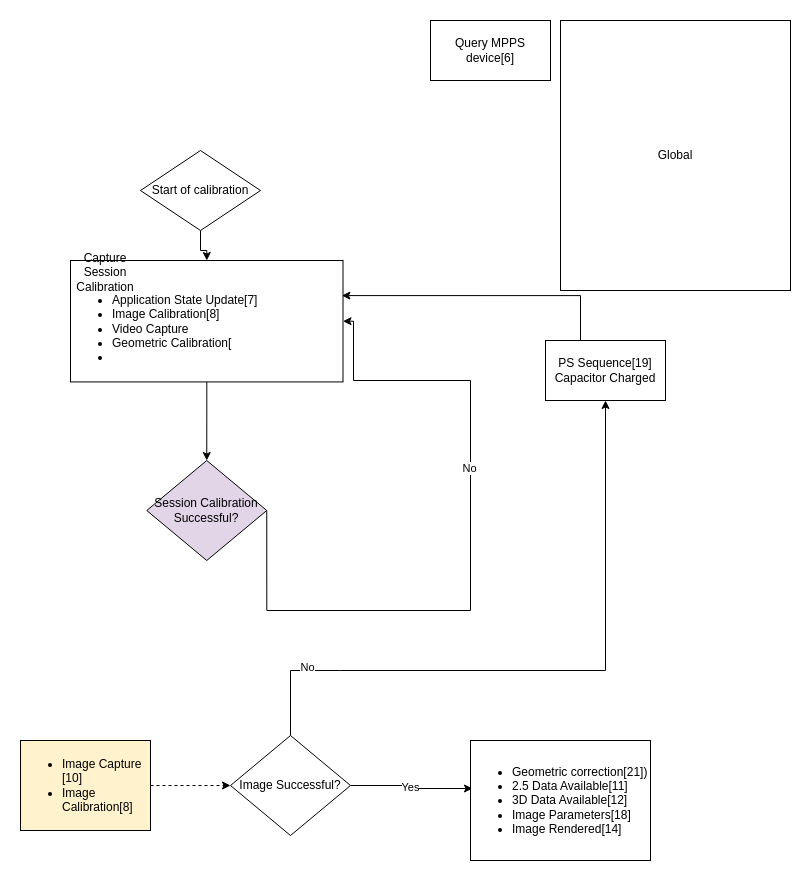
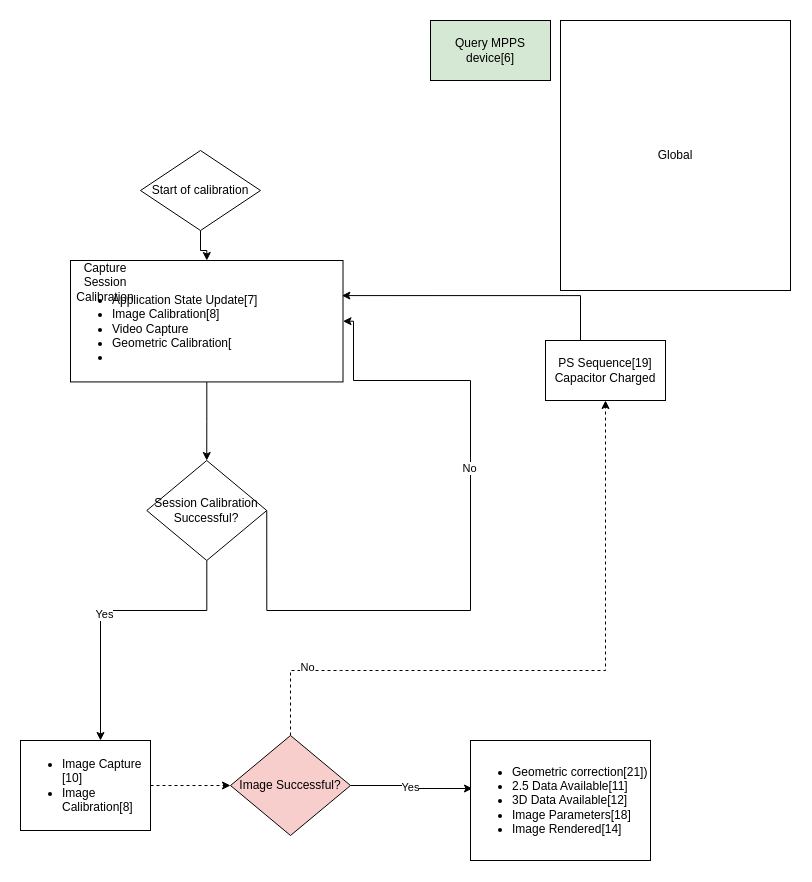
- <mxCell id="22" value="Query MPPS device[6]" style="rounded=0;whiteSpace=wrap;html=1;" vertex="1" parent="1"><mxGeometry x="430" y="20" width="120" height="60" as="geometry" /></mxCell>
+ <mxCell id="22" value="Query MPPS device[6]" style="rounded=0;whiteSpace=wrap;html=1;fillColor=#d5e8d4;" vertex="1" parent="1"><mxGeometry x="430" y="20" width="120" height="60" as="geometry" /></mxCell>
- <mxCell id="10" value="Capture Session Calibration" style="text;html=1;strokeColor=none;fillColor=none;align=center;verticalAlign=middle;whiteSpace=wrap;rounded=0;" vertex="1" parent="8"><mxGeometry x="15.139" width="40.366" height="24.286" as="geometry" /></mxCell>
+ <mxCell id="10" value="Capture Session Calibration" style="text;html=1;strokeColor=none;fillColor=none;align=center;verticalAlign=middle;whiteSpace=wrap;rounded=0;" vertex="1" parent="8"><mxGeometry x="15.139" y="10" width="40.366" height="24.286" as="geometry" /></mxCell>
- <mxCell id="7" value="Session Calibration Successful?" style="rhombus;whiteSpace=wrap;html=1;fillColor=#e1d5e7;" vertex="1" parent="1"><mxGeometry x="146.25" y="460" width="120" height="100" as="geometry" /></mxCell>
+ <mxCell id="7" value="Session Calibration Successful?" style="rhombus;whiteSpace=wrap;html=1;" vertex="1" parent="1"><mxGeometry x="146.25" y="460" width="120" height="100" as="geometry" /></mxCell>
+ <mxCell id="5" style="edgeStyle=orthogonalEdgeStyle;rounded=0;orthogonalLoop=1;jettySize=auto;html=1;" edge="1" parent="1" source="7" target="17"><mxGeometry relative="1" as="geometry"><Array as="points"><mxPoint x="100" y="610" /></Array></mxGeometry></mxCell>
+ <mxCell id="6" value="Yes" style="edgeLabel;html=1;align=center;verticalAlign=middle;resizable=0;points=[];" vertex="1" connectable="0" parent="5"><mxGeometry x="0.117" y="3" relative="1" as="geometry"><mxPoint as="offset" /></mxGeometry></mxCell>
- <mxCell id="11" style="edgeStyle=orthogonalEdgeStyle;rounded=0;orthogonalLoop=1;jettySize=auto;html=1;entryX=0.5;entryY=1;entryDx=0;entryDy=0;exitX=0.5;exitY=0;exitDx=0;exitDy=0;" edge="1" parent="1" source="14" target="19"><mxGeometry relative="1" as="geometry"><Array as="points"><mxPoint x="340" y="670" /><mxPoint x="580" y="670" /></Array></mxGeometry></mxCell>
+ <mxCell id="11" style="edgeStyle=orthogonalEdgeStyle;rounded=0;orthogonalLoop=1;jettySize=auto;html=1;entryX=0.5;entryY=1;entryDx=0;entryDy=0;exitX=0.5;exitY=0;exitDx=0;exitDy=0;dashed=1;" edge="1" parent="1" source="14" target="19"><mxGeometry relative="1" as="geometry"><Array as="points"><mxPoint x="340" y="670" /><mxPoint x="580" y="670" /></Array></mxGeometry></mxCell>
- <mxCell id="17" value="&lt;ul&gt;&lt;li&gt;Image Capture [10]&lt;/li&gt;&lt;li&gt;Image Calibration[8]&lt;/li&gt;&lt;/ul&gt;" style="rounded=0;whiteSpace=wrap;html=1;align=left;fillColor=#fff2cc;" vertex="1" parent="1"><mxGeometry x="20" y="740" width="130" height="90" as="geometry" /></mxCell>
+ <mxCell id="17" value="&lt;ul&gt;&lt;li&gt;Image Capture [10]&lt;/li&gt;&lt;li&gt;Image Calibration[8]&lt;/li&gt;&lt;/ul&gt;" style="rounded=0;whiteSpace=wrap;html=1;align=left;" vertex="1" parent="1"><mxGeometry x="20" y="740" width="130" height="90" as="geometry" /></mxCell>
- <mxCell id="14" value="Image Successful?" style="rhombus;whiteSpace=wrap;html=1;" vertex="1" parent="1"><mxGeometry x="230" y="735" width="120" height="100" as="geometry" /></mxCell>
+ <mxCell id="14" value="Image Successful?" style="rhombus;whiteSpace=wrap;html=1;fillColor=#f8cecc;" vertex="1" parent="1"><mxGeometry x="230" y="735" width="120" height="100" as="geometry" /></mxCell>
